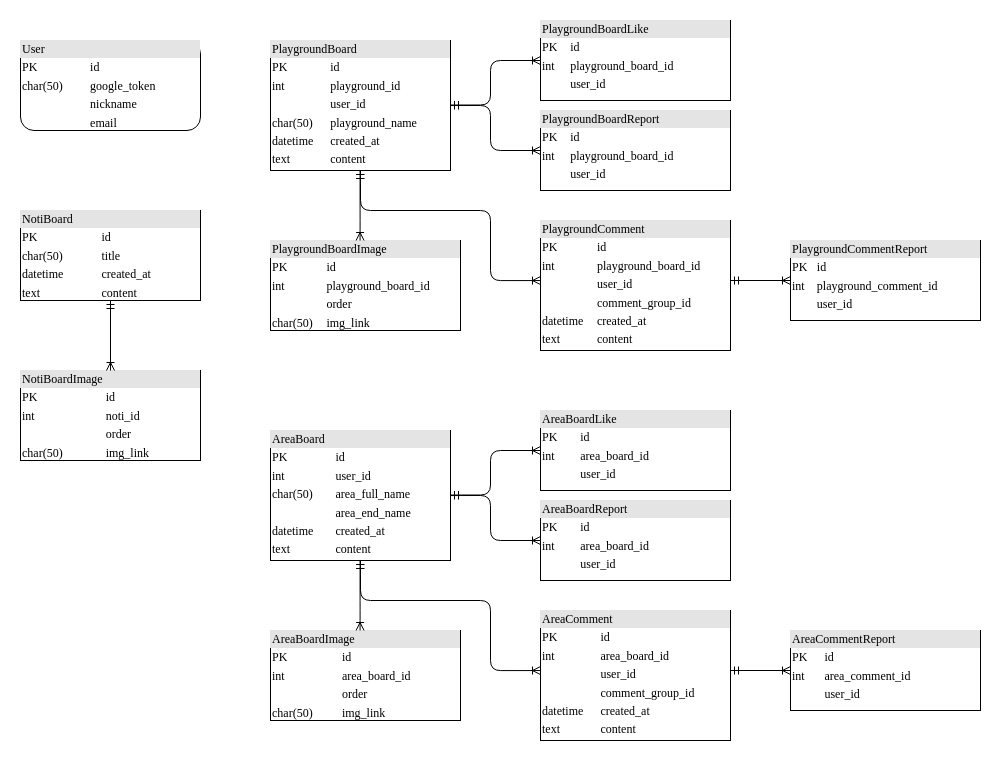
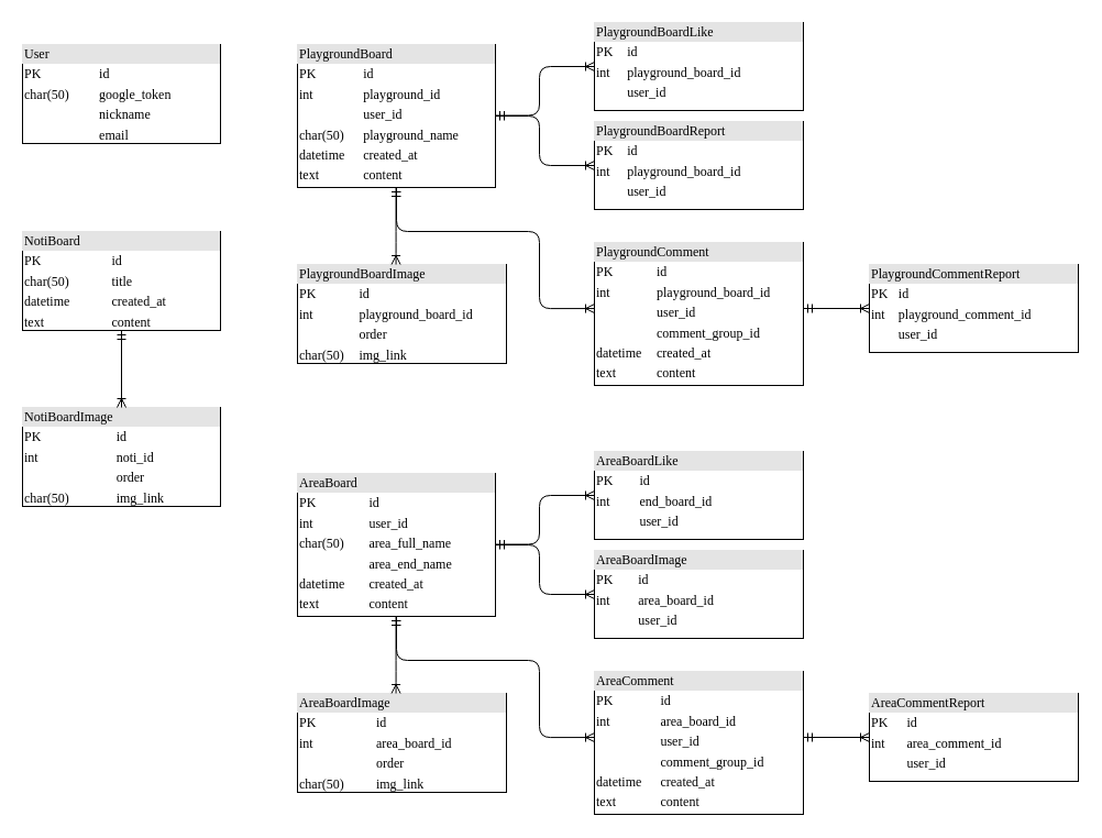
- <mxCell id="2" value="&lt;div style=&quot;box-sizing: border-box ; width: 100% ; background: #e4e4e4 ; padding: 2px&quot;&gt;User&lt;/div&gt;&lt;table style=&quot;width: 100% ; font-size: 1em&quot; cellpadding=&quot;2&quot; cellspacing=&quot;0&quot;&gt;&lt;tbody&gt;&lt;tr&gt;&lt;td&gt;PK&lt;/td&gt;&lt;td&gt;id&lt;/td&gt;&lt;td&gt;&lt;br&gt;&lt;/td&gt;&lt;/tr&gt;&lt;tr&gt;&lt;td&gt;char(50)&lt;/td&gt;&lt;td&gt;google_token&lt;/td&gt;&lt;td&gt;&lt;br&gt;&lt;/td&gt;&lt;/tr&gt;&lt;tr&gt;&lt;td&gt;&lt;/td&gt;&lt;td&gt;nickname&lt;/td&gt;&lt;td&gt;&lt;br&gt;&lt;/td&gt;&lt;/tr&gt;&lt;tr&gt;&lt;td&gt;&lt;br&gt;&lt;/td&gt;&lt;td&gt;email&lt;/td&gt;&lt;td&gt;&lt;br&gt;&lt;/td&gt;&lt;/tr&gt;&lt;/tbody&gt;&lt;/table&gt;" style="verticalAlign=top;align=left;overflow=fill;html=1;shadow=0;comic=0;labelBackgroundColor=none;strokeWidth=1;fontFamily=Verdana;fontSize=12;rounded=1;" parent="1" vertex="1"><mxGeometry x="20" y="40" width="180" height="90" as="geometry" /></mxCell>
+ <mxCell id="2" value="&lt;div style=&quot;box-sizing: border-box ; width: 100% ; background: #e4e4e4 ; padding: 2px&quot;&gt;User&lt;/div&gt;&lt;table style=&quot;width: 100% ; font-size: 1em&quot; cellpadding=&quot;2&quot; cellspacing=&quot;0&quot;&gt;&lt;tbody&gt;&lt;tr&gt;&lt;td&gt;PK&lt;/td&gt;&lt;td&gt;id&lt;/td&gt;&lt;td&gt;&lt;br&gt;&lt;/td&gt;&lt;/tr&gt;&lt;tr&gt;&lt;td&gt;char(50)&lt;/td&gt;&lt;td&gt;google_token&lt;/td&gt;&lt;td&gt;&lt;br&gt;&lt;/td&gt;&lt;/tr&gt;&lt;tr&gt;&lt;td&gt;&lt;/td&gt;&lt;td&gt;nickname&lt;/td&gt;&lt;td&gt;&lt;br&gt;&lt;/td&gt;&lt;/tr&gt;&lt;tr&gt;&lt;td&gt;&lt;br&gt;&lt;/td&gt;&lt;td&gt;email&lt;/td&gt;&lt;td&gt;&lt;br&gt;&lt;/td&gt;&lt;/tr&gt;&lt;/tbody&gt;&lt;/table&gt;" style="verticalAlign=top;align=left;overflow=fill;html=1;rounded=0;shadow=0;comic=0;labelBackgroundColor=none;strokeWidth=1;fontFamily=Verdana;fontSize=12" parent="1" vertex="1"><mxGeometry x="20" y="40" width="180" height="90" as="geometry" /></mxCell>
- <mxCell id="20" value="&lt;div style=&quot;box-sizing: border-box ; width: 100% ; background: #e4e4e4 ; padding: 2px&quot;&gt;AreaBoardLike&lt;/div&gt;&lt;table style=&quot;width: 100% ; font-size: 1em&quot; cellpadding=&quot;2&quot; cellspacing=&quot;0&quot;&gt;&lt;tbody&gt;&lt;tr&gt;&lt;td&gt;PK&lt;/td&gt;&lt;td&gt;id&lt;/td&gt;&lt;td&gt;&lt;br&gt;&lt;/td&gt;&lt;/tr&gt;&lt;tr&gt;&lt;td&gt;int&lt;/td&gt;&lt;td&gt;area_board_id&lt;/td&gt;&lt;td&gt;&lt;br&gt;&lt;/td&gt;&lt;/tr&gt;&lt;tr&gt;&lt;td&gt;&lt;br&gt;&lt;/td&gt;&lt;td&gt;user_id&lt;/td&gt;&lt;td&gt;&lt;br&gt;&lt;/td&gt;&lt;/tr&gt;&lt;/tbody&gt;&lt;/table&gt;" style="verticalAlign=top;align=left;overflow=fill;html=1;rounded=0;shadow=0;comic=0;labelBackgroundColor=none;strokeWidth=1;fontFamily=Verdana;fontSize=12" vertex="1" parent="1"><mxGeometry x="540" y="410" width="190" height="80" as="geometry" /></mxCell>
+ <mxCell id="20" value="&lt;div style=&quot;box-sizing: border-box ; width: 100% ; background: #e4e4e4 ; padding: 2px&quot;&gt;AreaBoardLike&lt;/div&gt;&lt;table style=&quot;width: 100% ; font-size: 1em&quot; cellpadding=&quot;2&quot; cellspacing=&quot;0&quot;&gt;&lt;tbody&gt;&lt;tr&gt;&lt;td&gt;PK&lt;/td&gt;&lt;td&gt;id&lt;/td&gt;&lt;td&gt;&lt;br&gt;&lt;/td&gt;&lt;/tr&gt;&lt;tr&gt;&lt;td&gt;int&lt;/td&gt;&lt;td&gt;end_board_id&lt;/td&gt;&lt;td&gt;&lt;br&gt;&lt;/td&gt;&lt;/tr&gt;&lt;tr&gt;&lt;td&gt;&lt;br&gt;&lt;/td&gt;&lt;td&gt;user_id&lt;/td&gt;&lt;td&gt;&lt;br&gt;&lt;/td&gt;&lt;/tr&gt;&lt;/tbody&gt;&lt;/table&gt;" style="verticalAlign=top;align=left;overflow=fill;html=1;rounded=0;shadow=0;comic=0;labelBackgroundColor=none;strokeWidth=1;fontFamily=Verdana;fontSize=12" vertex="1" parent="1"><mxGeometry x="540" y="410" width="190" height="80" as="geometry" /></mxCell>
- <mxCell id="22" value="&lt;div style=&quot;box-sizing: border-box ; width: 100% ; background: #e4e4e4 ; padding: 2px&quot;&gt;AreaBoardReport&lt;/div&gt;&lt;table style=&quot;width: 100% ; font-size: 1em&quot; cellpadding=&quot;2&quot; cellspacing=&quot;0&quot;&gt;&lt;tbody&gt;&lt;tr&gt;&lt;td&gt;PK&lt;/td&gt;&lt;td&gt;id&lt;/td&gt;&lt;td&gt;&lt;br&gt;&lt;/td&gt;&lt;/tr&gt;&lt;tr&gt;&lt;td&gt;int&lt;/td&gt;&lt;td&gt;area_board_id&lt;/td&gt;&lt;td&gt;&lt;br&gt;&lt;/td&gt;&lt;/tr&gt;&lt;tr&gt;&lt;td&gt;&lt;br&gt;&lt;/td&gt;&lt;td&gt;user_id&lt;/td&gt;&lt;td&gt;&lt;br&gt;&lt;/td&gt;&lt;/tr&gt;&lt;/tbody&gt;&lt;/table&gt;" style="verticalAlign=top;align=left;overflow=fill;html=1;rounded=0;shadow=0;comic=0;labelBackgroundColor=none;strokeWidth=1;fontFamily=Verdana;fontSize=12" vertex="1" parent="1"><mxGeometry x="540" y="500" width="190" height="80" as="geometry" /></mxCell>
+ <mxCell id="22" value="&lt;div style=&quot;box-sizing: border-box ; width: 100% ; background: #e4e4e4 ; padding: 2px&quot;&gt;AreaBoardImage&lt;/div&gt;&lt;table style=&quot;width: 100% ; font-size: 1em&quot; cellpadding=&quot;2&quot; cellspacing=&quot;0&quot;&gt;&lt;tbody&gt;&lt;tr&gt;&lt;td&gt;PK&lt;/td&gt;&lt;td&gt;id&lt;/td&gt;&lt;td&gt;&lt;br&gt;&lt;/td&gt;&lt;/tr&gt;&lt;tr&gt;&lt;td&gt;int&lt;/td&gt;&lt;td&gt;area_board_id&lt;/td&gt;&lt;td&gt;&lt;br&gt;&lt;/td&gt;&lt;/tr&gt;&lt;tr&gt;&lt;td&gt;&lt;br&gt;&lt;/td&gt;&lt;td&gt;user_id&lt;/td&gt;&lt;td&gt;&lt;br&gt;&lt;/td&gt;&lt;/tr&gt;&lt;/tbody&gt;&lt;/table&gt;" style="verticalAlign=top;align=left;overflow=fill;html=1;rounded=0;shadow=0;comic=0;labelBackgroundColor=none;strokeWidth=1;fontFamily=Verdana;fontSize=12" vertex="1" parent="1"><mxGeometry x="540" y="500" width="190" height="80" as="geometry" /></mxCell>
